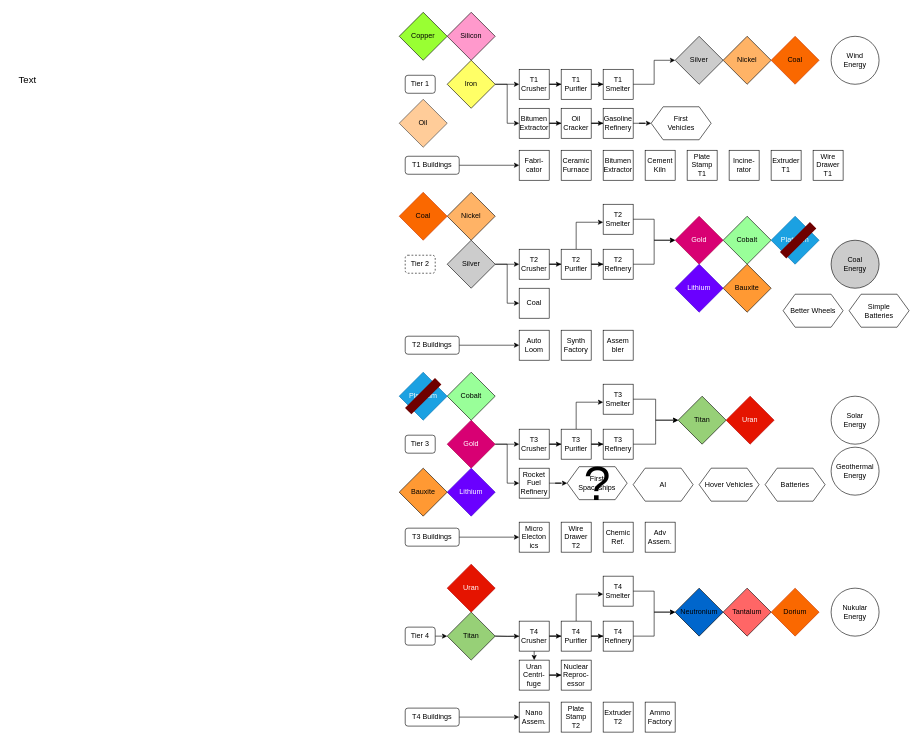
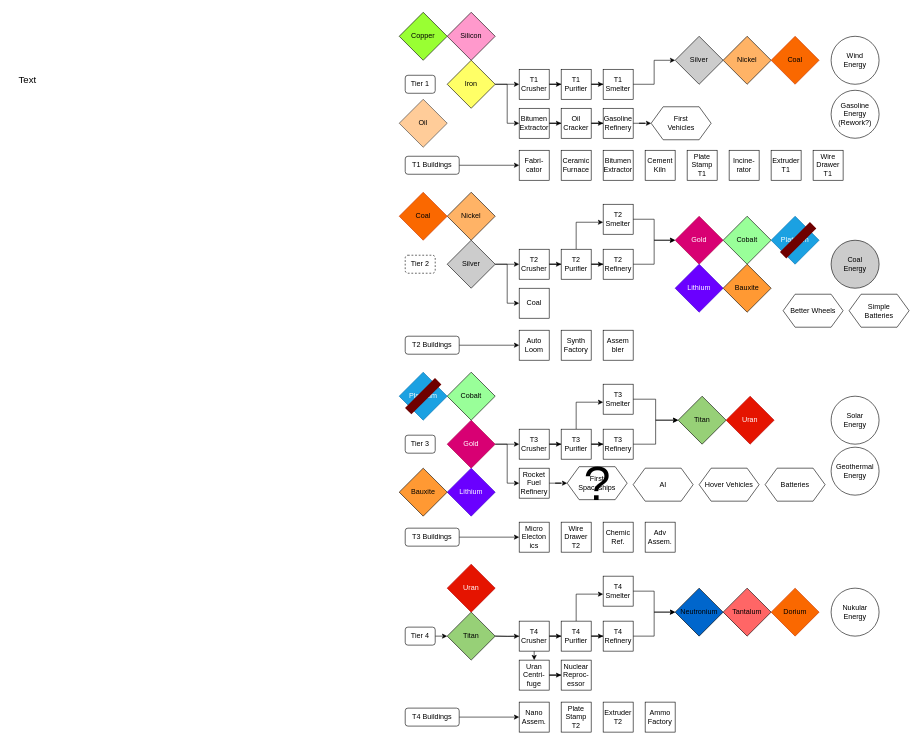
+ <mxCell id="128" value="Gasoline Energy (Rework?)" style="ellipse;whiteSpace=wrap;html=1;aspect=fixed;" parent="1" vertex="1"><mxGeometry x="1385" y="150" width="80" height="80" as="geometry" /></mxCell>
